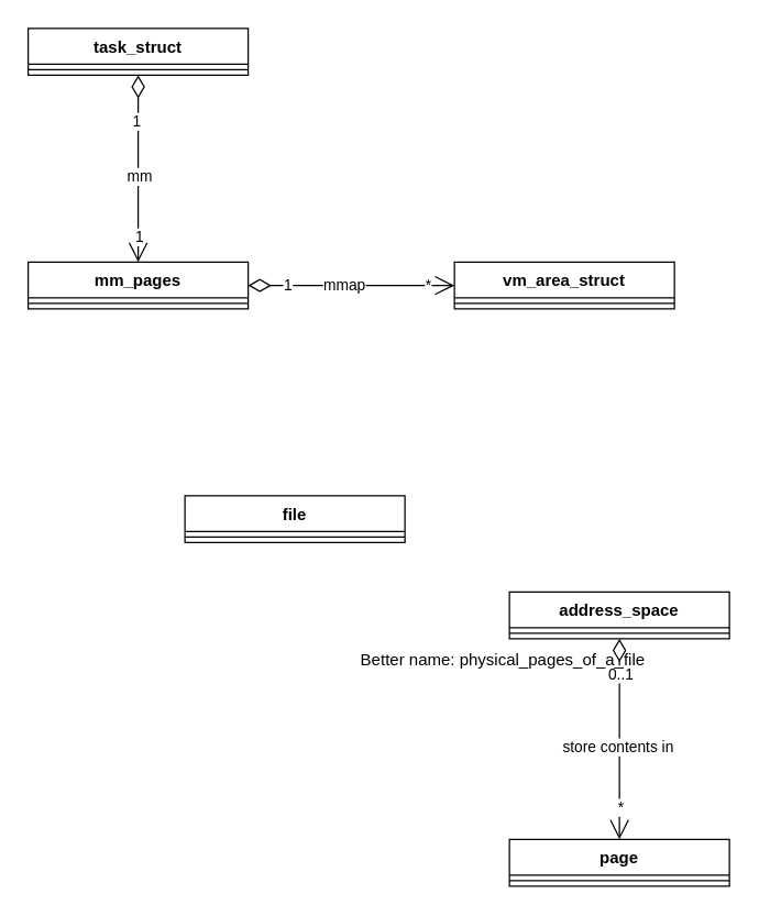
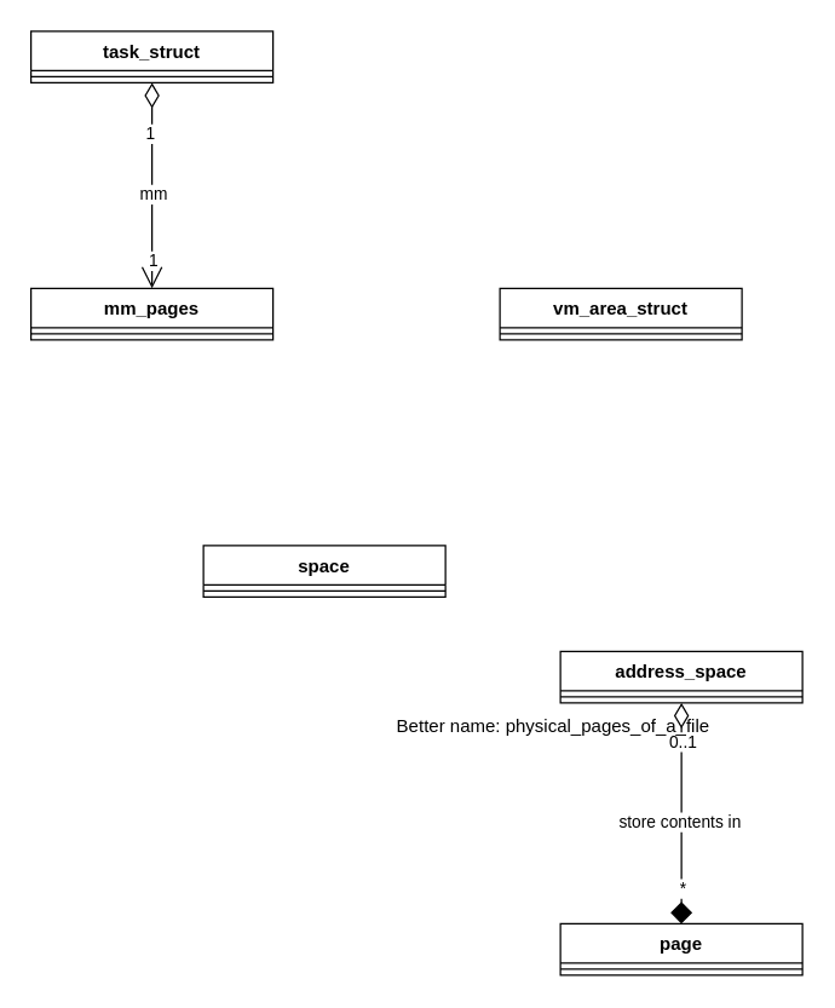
- <mxCell id="2" value="" style="endArrow=open;html=1;endSize=12;startArrow=diamondThin;startSize=14;startFill=0;edgeStyle=orthogonalEdgeStyle;align=left;verticalAlign=bottom;" parent="1" source="8" target="6" edge="1"><mxGeometry x="-1" y="3" relative="1" as="geometry"><mxPoint x="210" y="300" as="sourcePoint" /><mxPoint x="370" y="300" as="targetPoint" /></mxGeometry></mxCell>
- <mxCell id="3" value="*" style="edgeLabel;html=1;align=center;verticalAlign=middle;resizable=0;points=[];" parent="2" vertex="1" connectable="0"><mxGeometry x="0.679" y="1" relative="1" as="geometry"><mxPoint x="4.29" as="offset" /></mxGeometry></mxCell>
- <mxCell id="4" value="mmap" style="edgeLabel;html=1;align=center;verticalAlign=middle;resizable=0;points=[];" parent="2" vertex="1" connectable="0"><mxGeometry x="0.296" y="1" relative="1" as="geometry"><mxPoint x="-27.24" as="offset" /></mxGeometry></mxCell>
- <mxCell id="5" value="1" style="edgeLabel;html=1;align=center;verticalAlign=middle;resizable=0;points=[];" parent="2" vertex="1" connectable="0"><mxGeometry x="-0.629" y="1" relative="1" as="geometry"><mxPoint as="offset" /></mxGeometry></mxCell>
- <mxCell id="10" value="file" style="swimlane;fontStyle=1;align=center;verticalAlign=top;childLayout=stackLayout;horizontal=1;startSize=26;horizontalStack=0;resizeParent=1;resizeParentMax=0;resizeLast=0;collapsible=1;marginBottom=0;" parent="1" vertex="1"><mxGeometry x="134" y="360" width="160" height="34" as="geometry" /></mxCell>
+ <mxCell id="10" value="space" style="swimlane;fontStyle=1;align=center;verticalAlign=top;childLayout=stackLayout;horizontal=1;startSize=26;horizontalStack=0;resizeParent=1;resizeParentMax=0;resizeLast=0;collapsible=1;marginBottom=0;" parent="1" vertex="1"><mxGeometry x="134" y="360" width="160" height="34" as="geometry" /></mxCell>
- <mxCell id="20" value="" style="endArrow=open;html=1;endSize=12;startArrow=diamondThin;startSize=14;startFill=0;edgeStyle=orthogonalEdgeStyle;align=left;verticalAlign=bottom;" parent="1" source="18" target="24" edge="1"><mxGeometry x="-1" y="3" relative="1" as="geometry"><mxPoint x="220" y="460" as="sourcePoint" /><mxPoint x="380" y="460" as="targetPoint" /></mxGeometry></mxCell>
+ <mxCell id="20" value="" style="endArrow=diamond;html=1;endSize=12;startArrow=diamondThin;startSize=14;startFill=0;edgeStyle=orthogonalEdgeStyle;align=left;verticalAlign=bottom;" parent="1" source="18" target="24" edge="1"><mxGeometry x="-1" y="3" relative="1" as="geometry"><mxPoint x="220" y="460" as="sourcePoint" /><mxPoint x="380" y="460" as="targetPoint" /></mxGeometry></mxCell>
